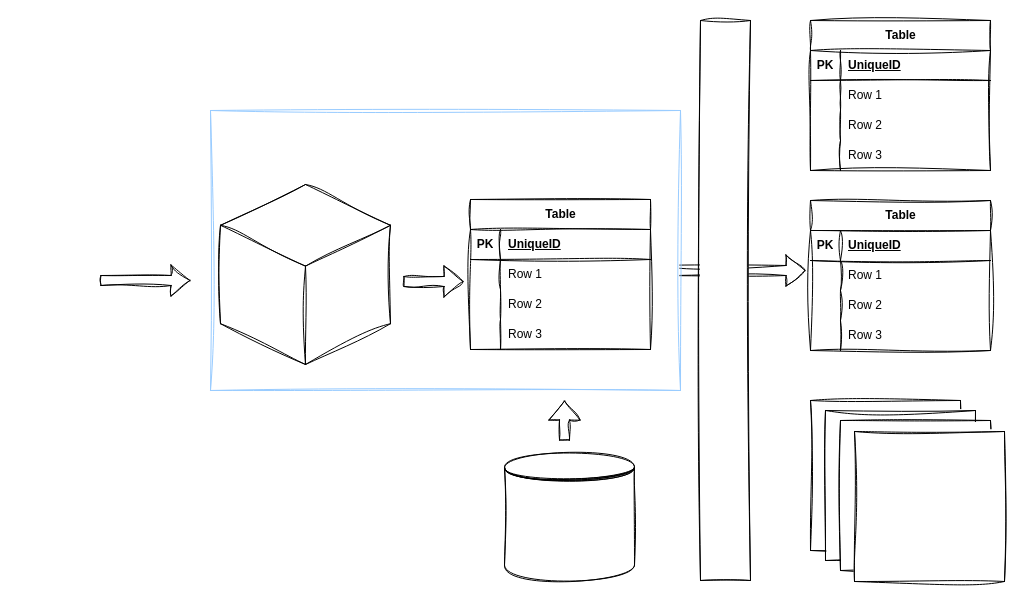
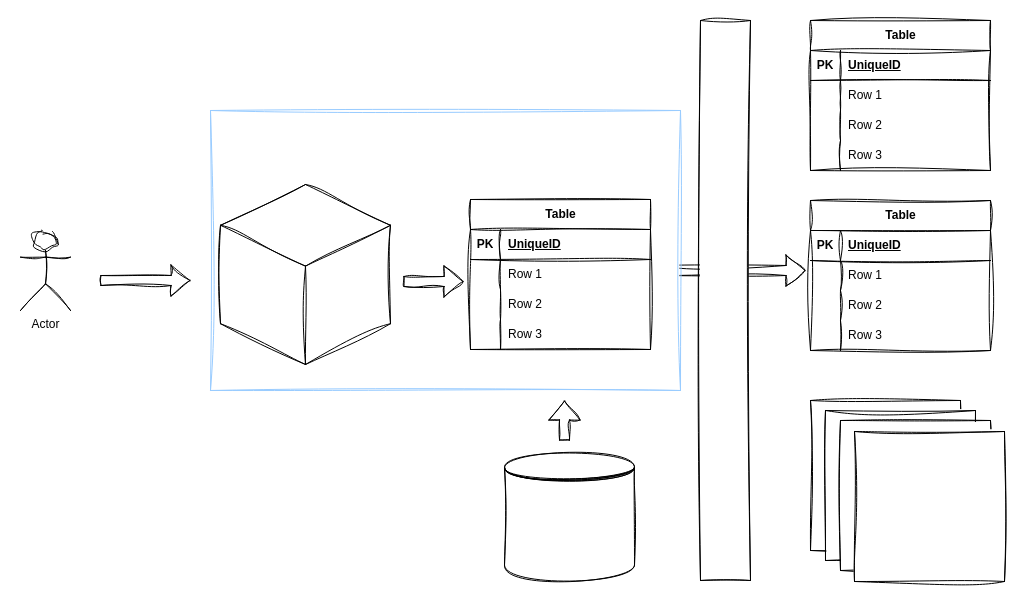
+ <mxCell id="49" value="Actor" style="shape=umlActor;verticalLabelPosition=bottom;verticalAlign=top;html=1;outlineConnect=0;sketch=1;curveFitting=1;jiggle=2;" vertex="1" parent="1"><mxGeometry x="20" y="230" width="50" height="80" as="geometry" /></mxCell>
